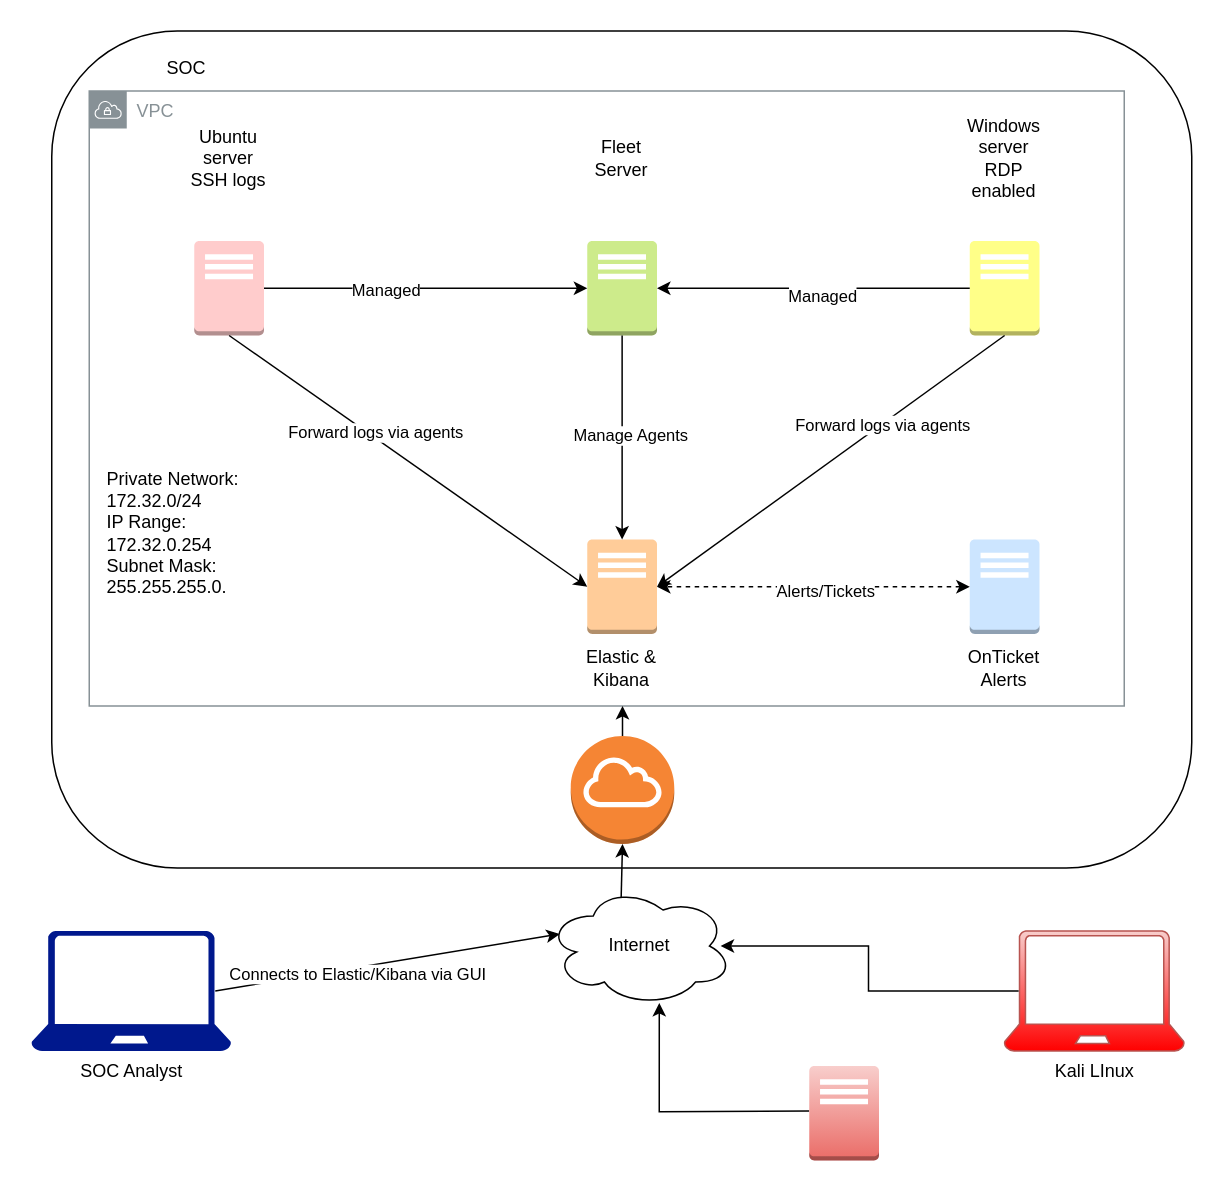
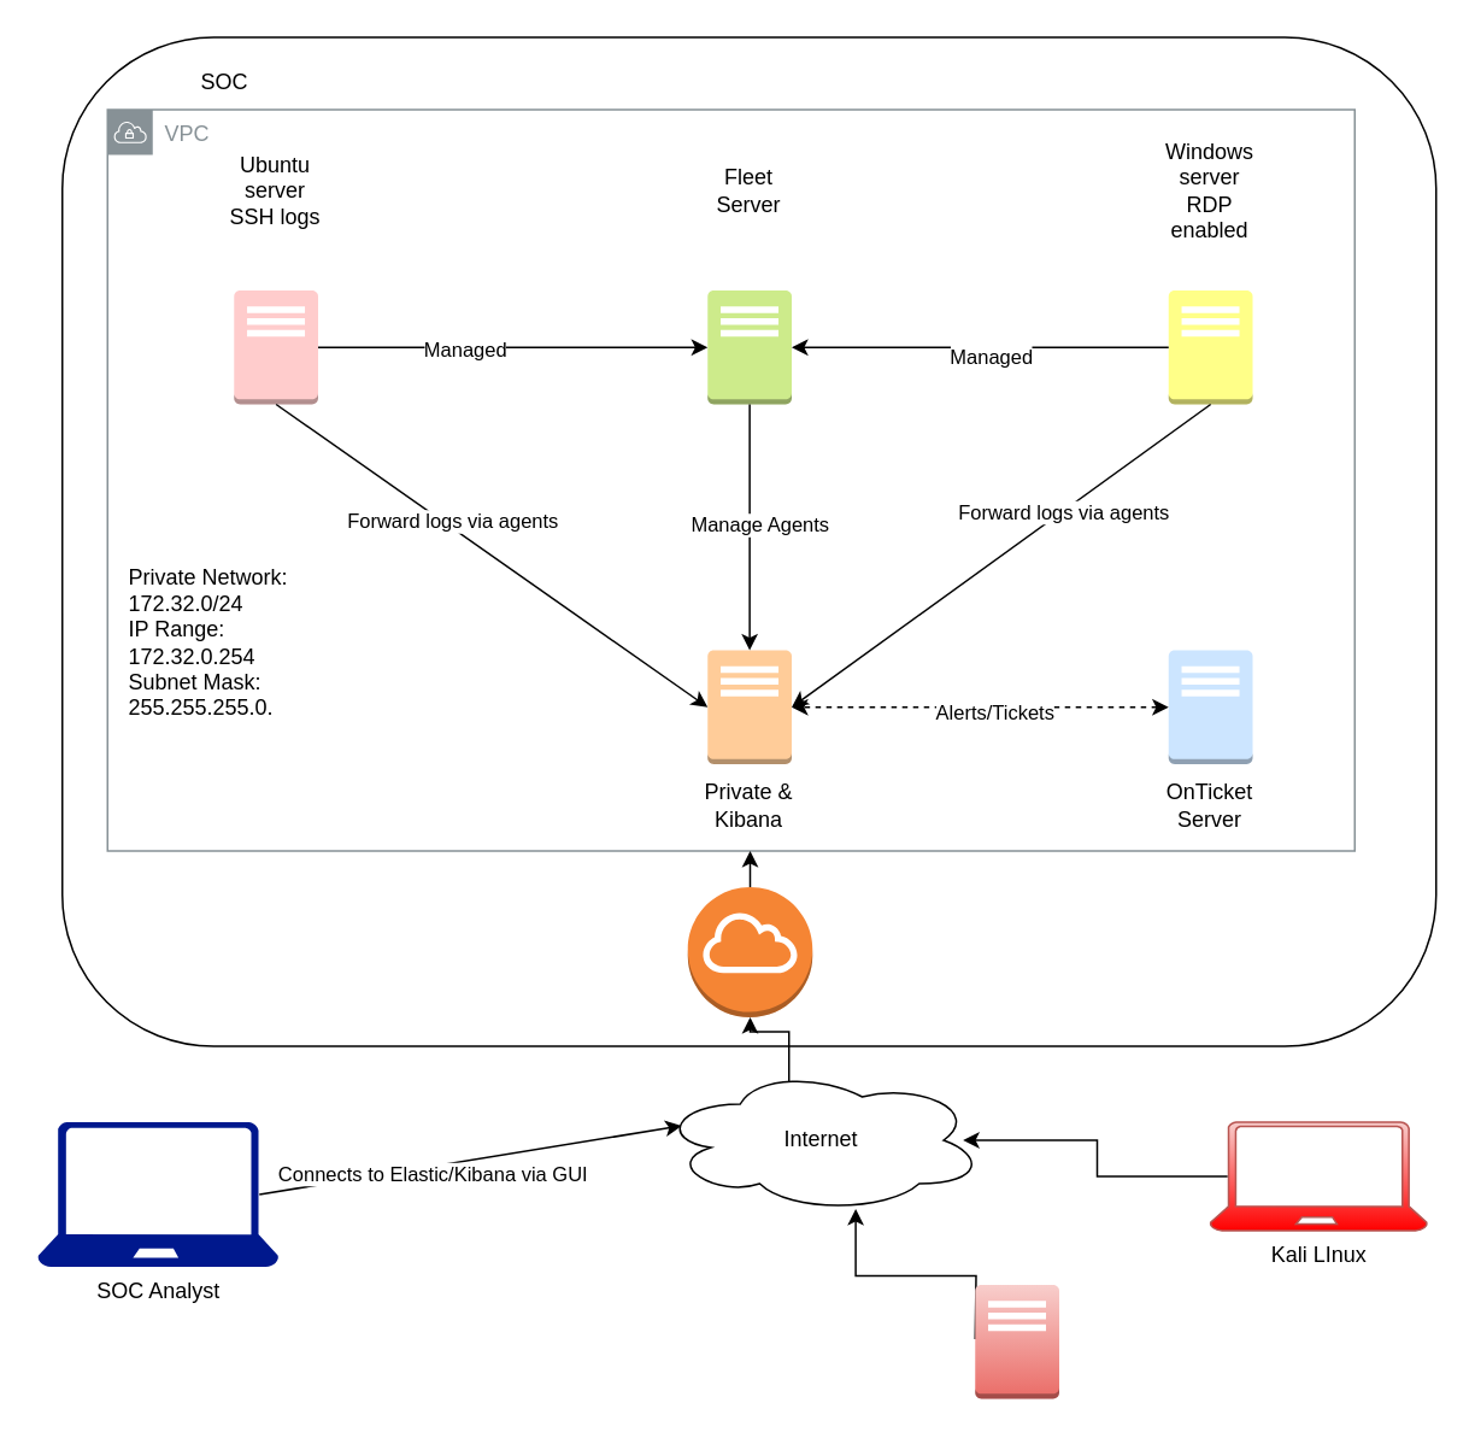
- <mxCell id="15" value="Elastic &amp;amp; Kibana" style="text;html=1;align=center;verticalAlign=middle;whiteSpace=wrap;rounded=0;" parent="1" vertex="1"><mxGeometry x="384" y="430" width="60" height="30" as="geometry" /></mxCell>
+ <mxCell id="15" value="Private &amp;amp; Kibana" style="text;html=1;align=center;verticalAlign=middle;whiteSpace=wrap;rounded=0;" parent="1" vertex="1"><mxGeometry x="384" y="430" width="60" height="30" as="geometry" /></mxCell>
- <mxCell id="37" value="OnTicket Alerts" style="text;html=1;align=center;verticalAlign=middle;whiteSpace=wrap;rounded=0;" parent="1" vertex="1"><mxGeometry x="639" y="430" width="60" height="30" as="geometry" /></mxCell>
+ <mxCell id="37" value="OnTicket Server" style="text;html=1;align=center;verticalAlign=middle;whiteSpace=wrap;rounded=0;" parent="1" vertex="1"><mxGeometry x="639" y="430" width="60" height="30" as="geometry" /></mxCell>
- <mxCell id="10" value="Internet" style="ellipse;shape=cloud;whiteSpace=wrap;html=1;" parent="1" vertex="1"><mxGeometry x="364" y="590" width="124" height="80" as="geometry" /></mxCell>
+ <mxCell id="10" value="Internet" style="ellipse;shape=cloud;whiteSpace=wrap;html=1;" parent="1" vertex="1"><mxGeometry x="364" y="590" width="180" height="80" as="geometry" /></mxCell>
- <mxCell id="7" value="Kali LInux" style="verticalLabelPosition=bottom;html=1;verticalAlign=top;align=center;strokeColor=#b85450;fillColor=#f8cecc;shape=mxgraph.azure.laptop;pointerEvents=1;gradientColor=#FF0000;" parent="1" vertex="1"><mxGeometry x="669" y="620" width="120" height="80" as="geometry" /></mxCell>
+ <mxCell id="7" value="Kali LInux" style="verticalLabelPosition=bottom;html=1;verticalAlign=top;align=center;strokeColor=#b85450;fillColor=#f8cecc;shape=mxgraph.azure.laptop;pointerEvents=1;gradientColor=#FF0000;" parent="1" vertex="1"><mxGeometry x="669" y="620" width="120" height="60" as="geometry" /></mxCell>
